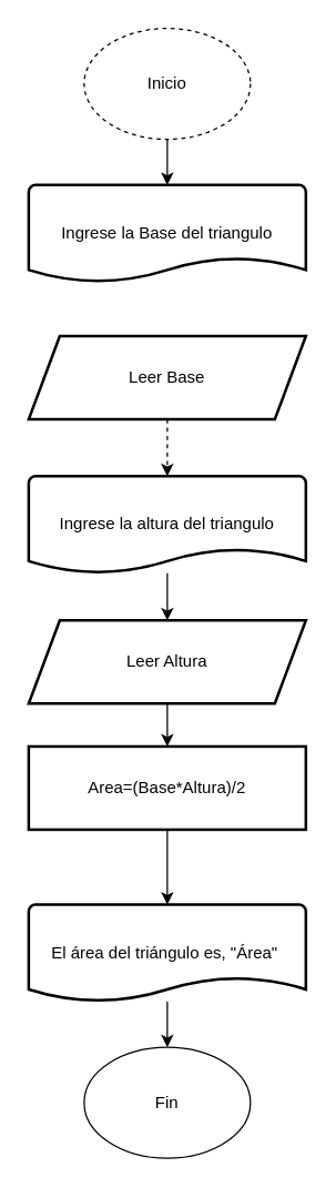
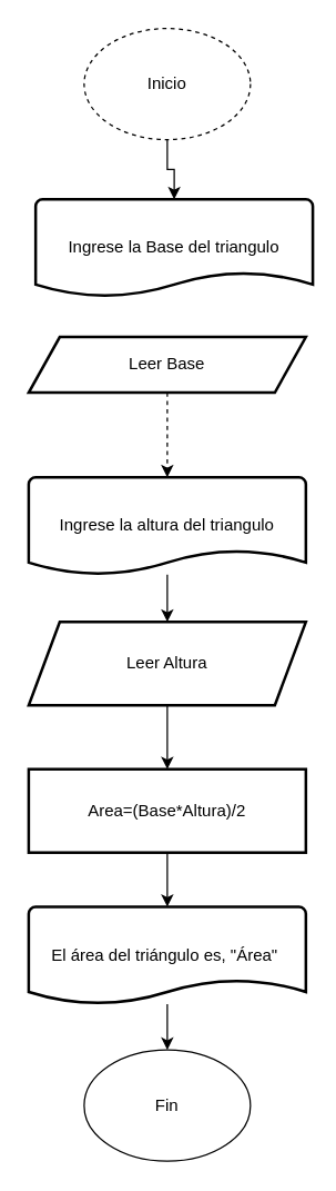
- <mxCell id="4" value="Ingrese la Base del triangulo" style="strokeWidth=2;html=1;shape=mxgraph.flowchart.document2;whiteSpace=wrap;size=0.25;" vertex="1" parent="1"><mxGeometry x="20" y="133" width="200" height="70" as="geometry" /></mxCell>
+ <mxCell id="4" value="Ingrese la Base del triangulo" style="strokeWidth=2;html=1;shape=mxgraph.flowchart.document2;whiteSpace=wrap;size=0.25;" vertex="1" parent="1"><mxGeometry x="25" y="143" width="200" height="70" as="geometry" /></mxCell>
- <mxCell id="6" value="Leer Base" style="shape=parallelogram;html=1;strokeWidth=2;perimeter=parallelogramPerimeter;whiteSpace=wrap;rounded=1;arcSize=0;size=0.112;" vertex="1" parent="1"><mxGeometry x="20" y="242" width="200" height="60" as="geometry" /></mxCell>
+ <mxCell id="6" value="Leer Base" style="shape=parallelogram;html=1;strokeWidth=2;perimeter=parallelogramPerimeter;whiteSpace=wrap;rounded=1;arcSize=0;size=0.112;" vertex="1" parent="1"><mxGeometry x="20" y="242" width="200" height="40" as="geometry" /></mxCell>
- <mxCell id="12" value="Area=(Base*Altura)/2" style="rounded=1;whiteSpace=wrap;html=1;absoluteArcSize=1;arcSize=0;strokeWidth=2;" vertex="1" parent="1"><mxGeometry x="20" y="538" width="200" height="60" as="geometry" /></mxCell>
+ <mxCell id="12" value="Area=(Base*Altura)/2" style="rounded=1;whiteSpace=wrap;html=1;absoluteArcSize=1;arcSize=0;strokeWidth=2;" vertex="1" parent="1"><mxGeometry x="20" y="553" width="200" height="60" as="geometry" /></mxCell>
